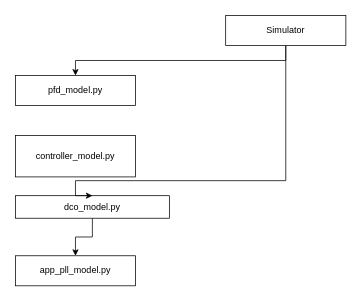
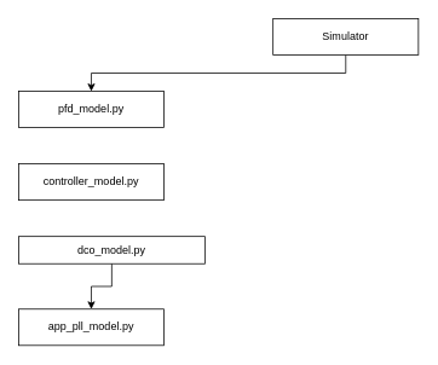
- <mxCell id="5" value="controller_model.py" style="rounded=0;whiteSpace=wrap;html=1;" parent="1" vertex="1"><mxGeometry x="20" y="180" width="160" height="55" as="geometry" /></mxCell>
+ <mxCell id="5" value="controller_model.py" style="rounded=0;whiteSpace=wrap;html=1;" parent="1" vertex="1"><mxGeometry x="20" y="180" width="160" height="40" as="geometry" /></mxCell>
- <mxCell id="8" style="edgeStyle=orthogonalEdgeStyle;rounded=0;orthogonalLoop=1;jettySize=auto;html=1;exitX=0.5;exitY=1;exitDx=0;exitDy=0;entryX=0.5;entryY=0;entryDx=0;entryDy=0;" edge="1" parent="1" source="9" target="4"><mxGeometry relative="1" as="geometry"><Array as="points"><mxPoint x="380" y="240" /><mxPoint x="100" y="240" /></Array></mxGeometry></mxCell>
